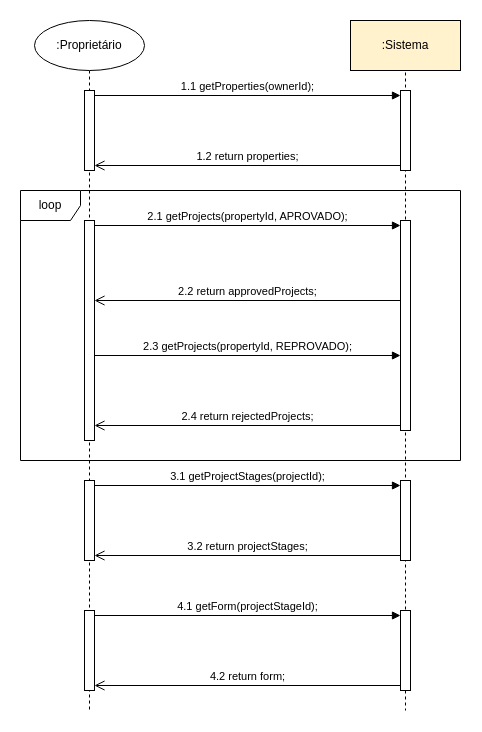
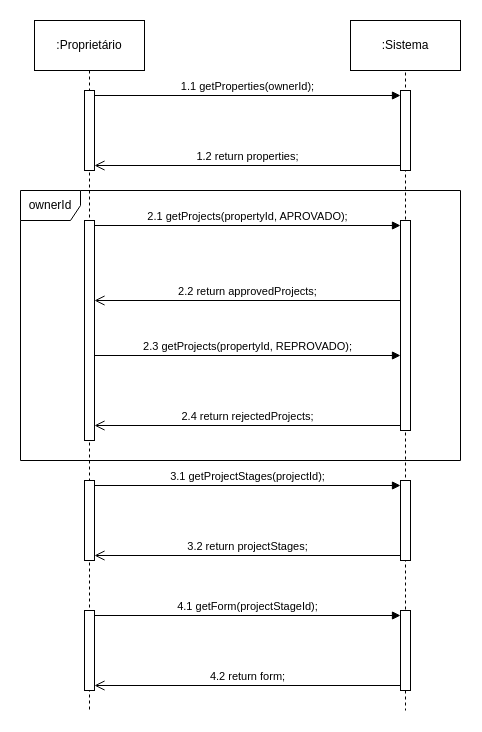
- <mxCell id="3" value=":Proprietário" style="ellipse;html=1;whiteSpace=wrap;" parent="1" vertex="1"><mxGeometry x="34" y="20" width="110" height="50" as="geometry" /></mxCell>
+ <mxCell id="3" value=":Proprietário" style="html=1;whiteSpace=wrap;" parent="1" vertex="1"><mxGeometry x="34" y="20" width="110" height="50" as="geometry" /></mxCell>
- <mxCell id="5" value=":Sistema" style="html=1;whiteSpace=wrap;fillColor=#fff2cc;" parent="1" vertex="1"><mxGeometry x="350" y="20" width="110" height="50" as="geometry" /></mxCell>
+ <mxCell id="5" value=":Sistema" style="html=1;whiteSpace=wrap;" parent="1" vertex="1"><mxGeometry x="350" y="20" width="110" height="50" as="geometry" /></mxCell>
- <mxCell id="24" value="loop" style="shape=umlFrame;whiteSpace=wrap;html=1;pointerEvents=0;" vertex="1" parent="1"><mxGeometry x="20" y="190" width="440" height="270" as="geometry" /></mxCell>
+ <mxCell id="24" value="ownerId" style="shape=umlFrame;whiteSpace=wrap;html=1;pointerEvents=0;" vertex="1" parent="1"><mxGeometry x="20" y="190" width="440" height="270" as="geometry" /></mxCell>
